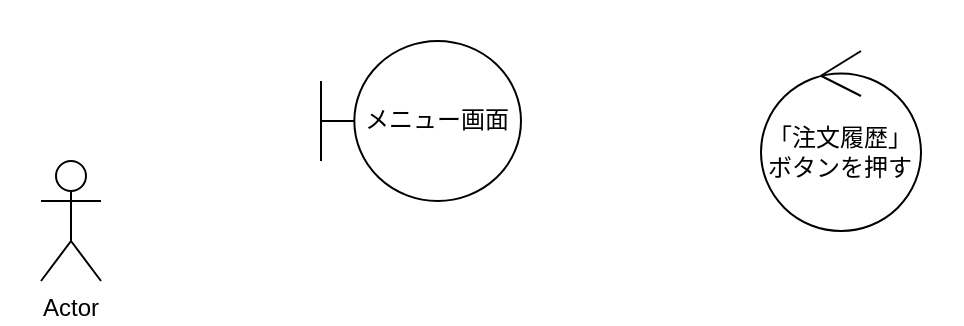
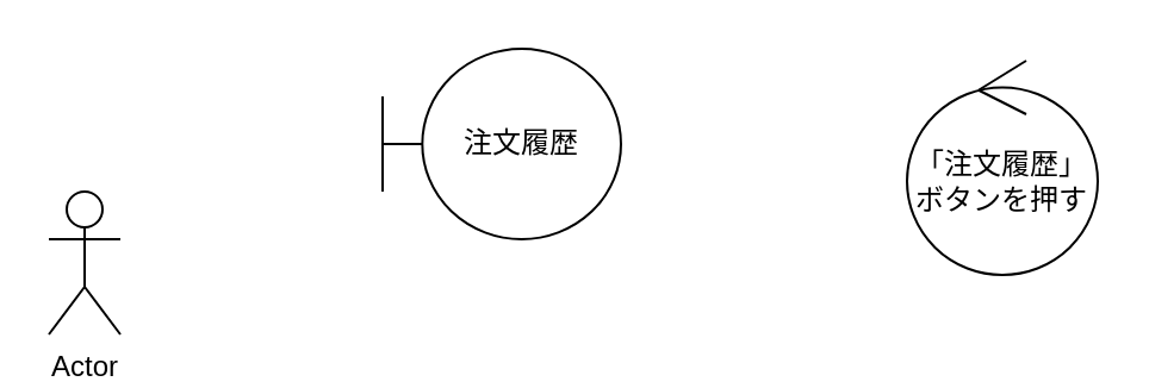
- <mxCell id="3" value="メニュー画面" style="shape=umlBoundary;whiteSpace=wrap;html=1;" vertex="1" parent="1"><mxGeometry x="160" y="20" width="100" height="80" as="geometry" /></mxCell>
+ <mxCell id="3" value="注文履歴" style="shape=umlBoundary;whiteSpace=wrap;html=1;" vertex="1" parent="1"><mxGeometry x="160" y="20" width="100" height="80" as="geometry" /></mxCell>
